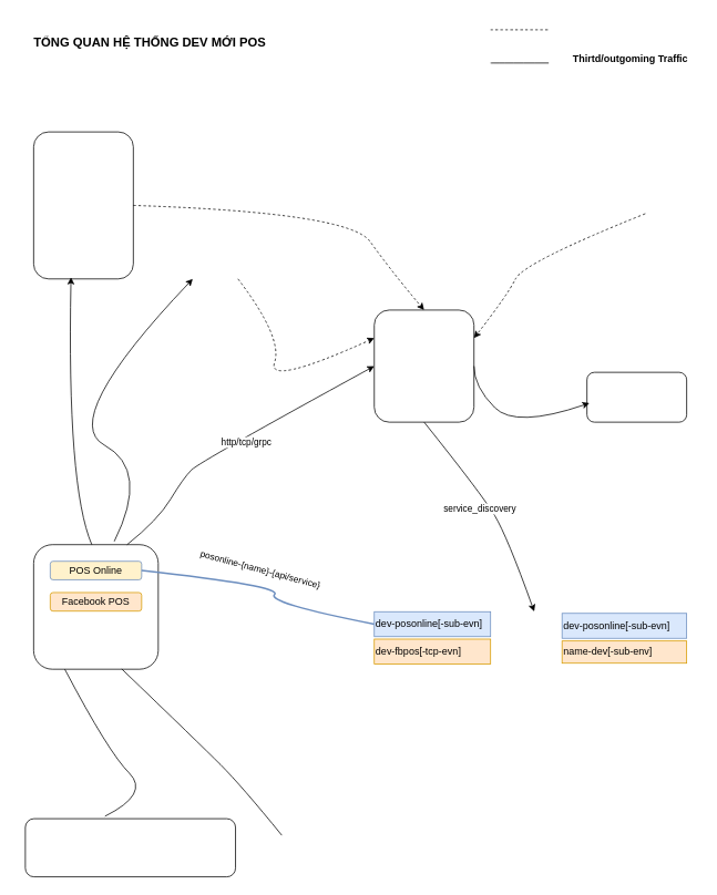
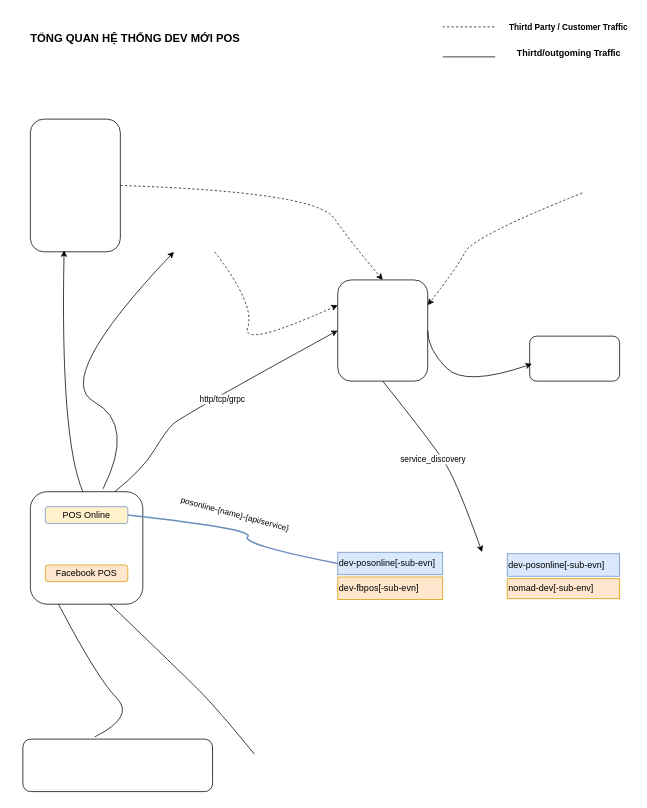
+ <mxCell id="54" value="Thirtd Party / Customer Traffic" style="text;html=1;strokeColor=none;fillColor=none;align=center;verticalAlign=middle;whiteSpace=wrap;rounded=0;fontSize=11;fontFamily=Helvetica;fontColor=default;fontStyle=1" parent="1" vertex="1"><mxGeometry x="676" y="20" width="164" height="30" as="geometry" /></mxCell>
- <mxCell id="8" value="Facebook POS" style="rounded=1;whiteSpace=wrap;html=1;fillColor=#ffe6cc;strokeColor=#d79b00;" parent="6" vertex="1"><mxGeometry x="20" y="57.67" width="110" height="22.333" as="geometry" /></mxCell>
+ <mxCell id="8" value="Facebook POS" style="rounded=1;whiteSpace=wrap;html=1;fillColor=#ffe6cc;strokeColor=#d79b00;" parent="6" vertex="1"><mxGeometry x="20" y="97.67" width="110" height="22.333" as="geometry" /></mxCell>
- <mxCell id="22" value="dev-fbpos[-tcp-evn]" style="text;html=1;strokeColor=#d79b00;fillColor=#ffe6cc;align=left;verticalAlign=middle;whiteSpace=wrap;rounded=0;" parent="1" vertex="1"><mxGeometry x="450" y="768.75" width="140" height="30" as="geometry" /></mxCell>
+ <mxCell id="22" value="dev-fbpos[-sub-evn]" style="text;html=1;strokeColor=#d79b00;fillColor=#ffe6cc;align=left;verticalAlign=middle;whiteSpace=wrap;rounded=0;" parent="1" vertex="1"><mxGeometry x="450" y="768.75" width="140" height="30" as="geometry" /></mxCell>
- <mxCell id="26" value="name-dev[-sub-env]" style="text;html=1;strokeColor=#d79b00;fillColor=#ffe6cc;align=left;verticalAlign=middle;whiteSpace=wrap;rounded=0;" parent="1" vertex="1"><mxGeometry x="676" y="771" width="150" height="26.75" as="geometry" /></mxCell>
+ <mxCell id="26" value="nomad-dev[-sub-env]" style="text;html=1;strokeColor=#d79b00;fillColor=#ffe6cc;align=left;verticalAlign=middle;whiteSpace=wrap;rounded=0;" parent="1" vertex="1"><mxGeometry x="676" y="771" width="150" height="26.75" as="geometry" /></mxCell>
